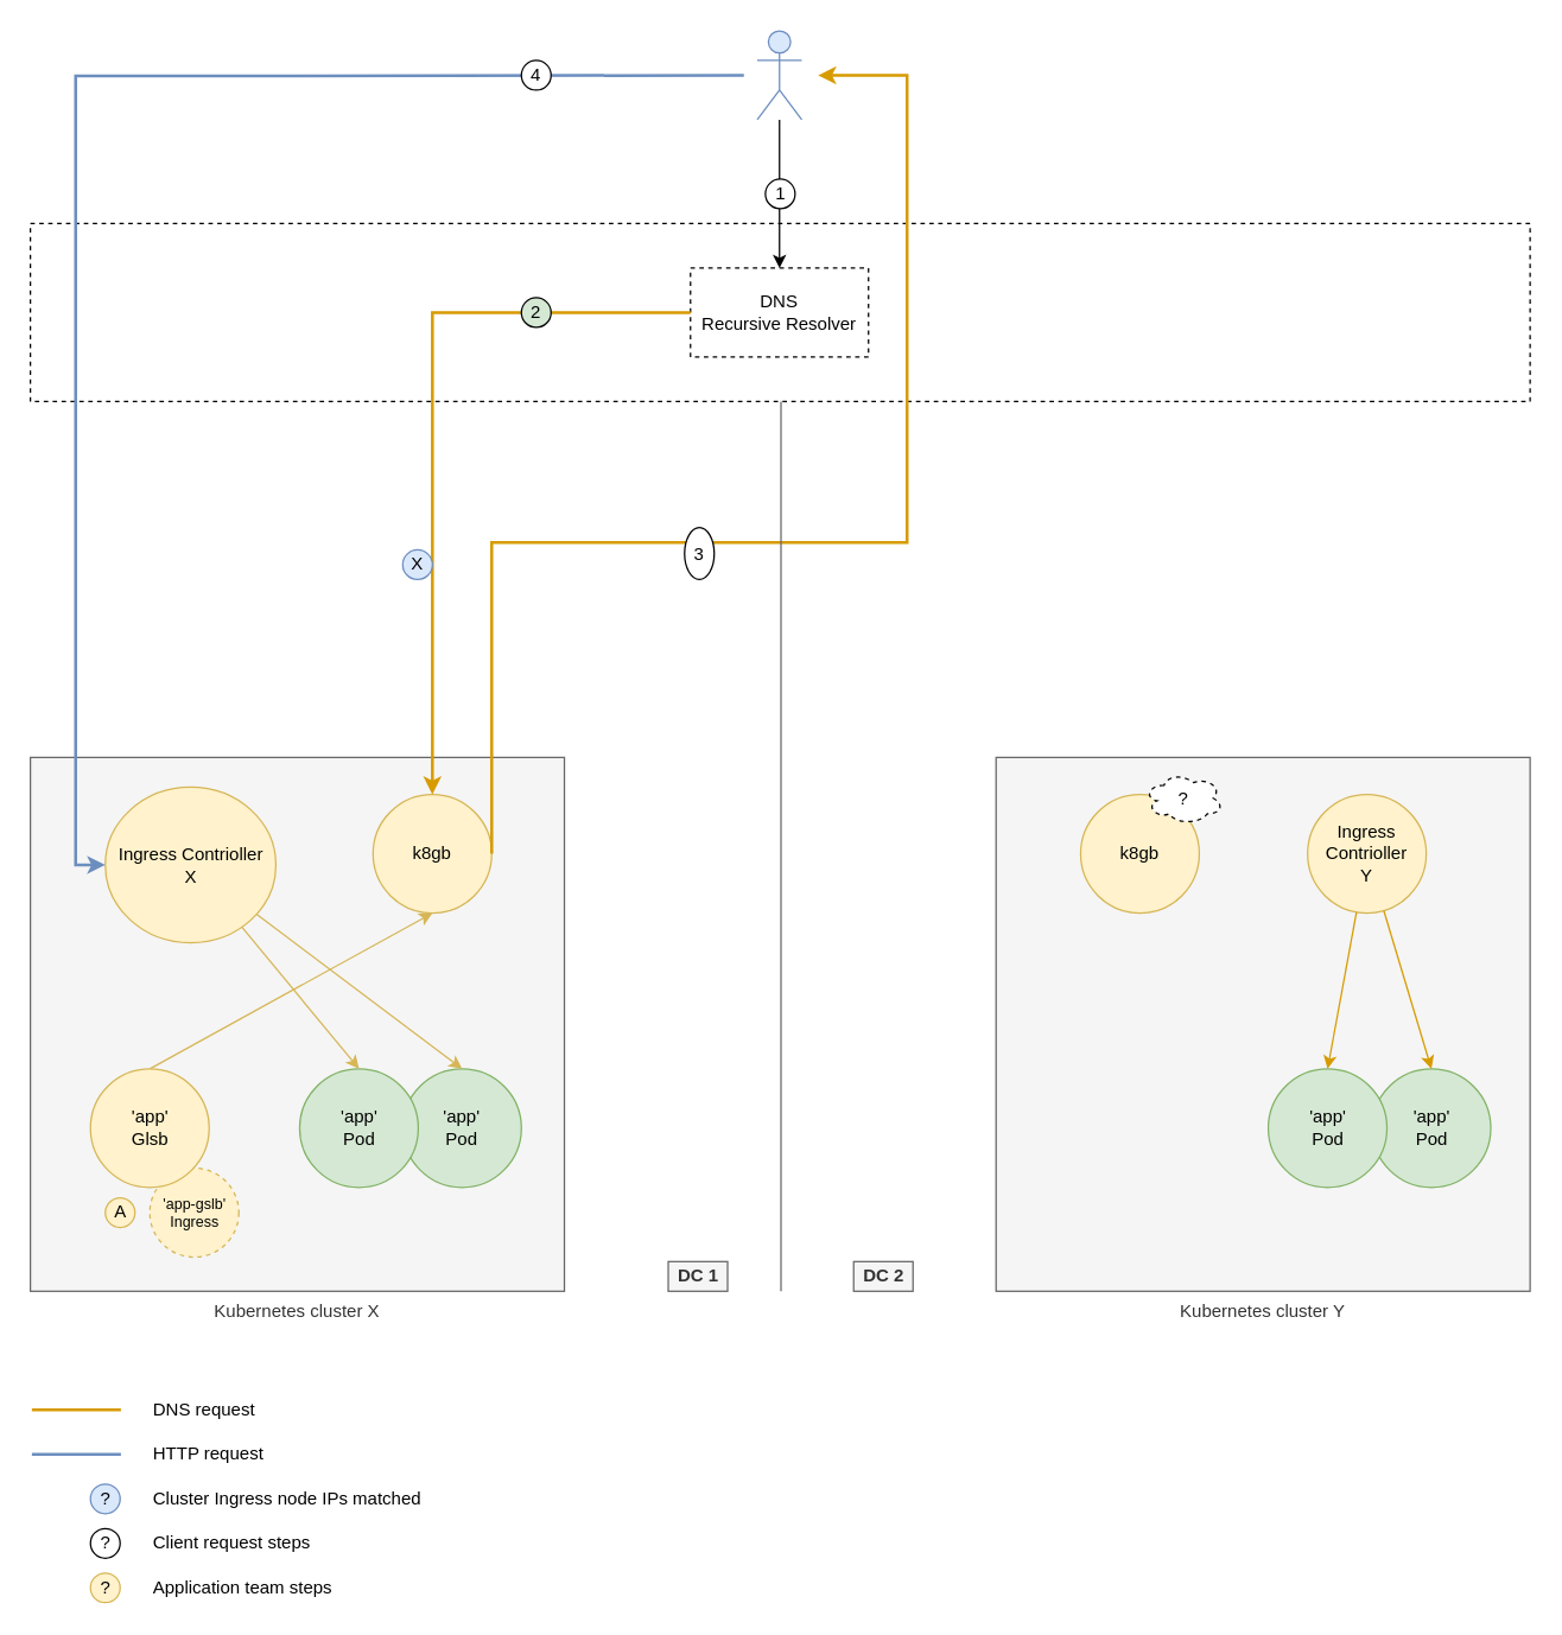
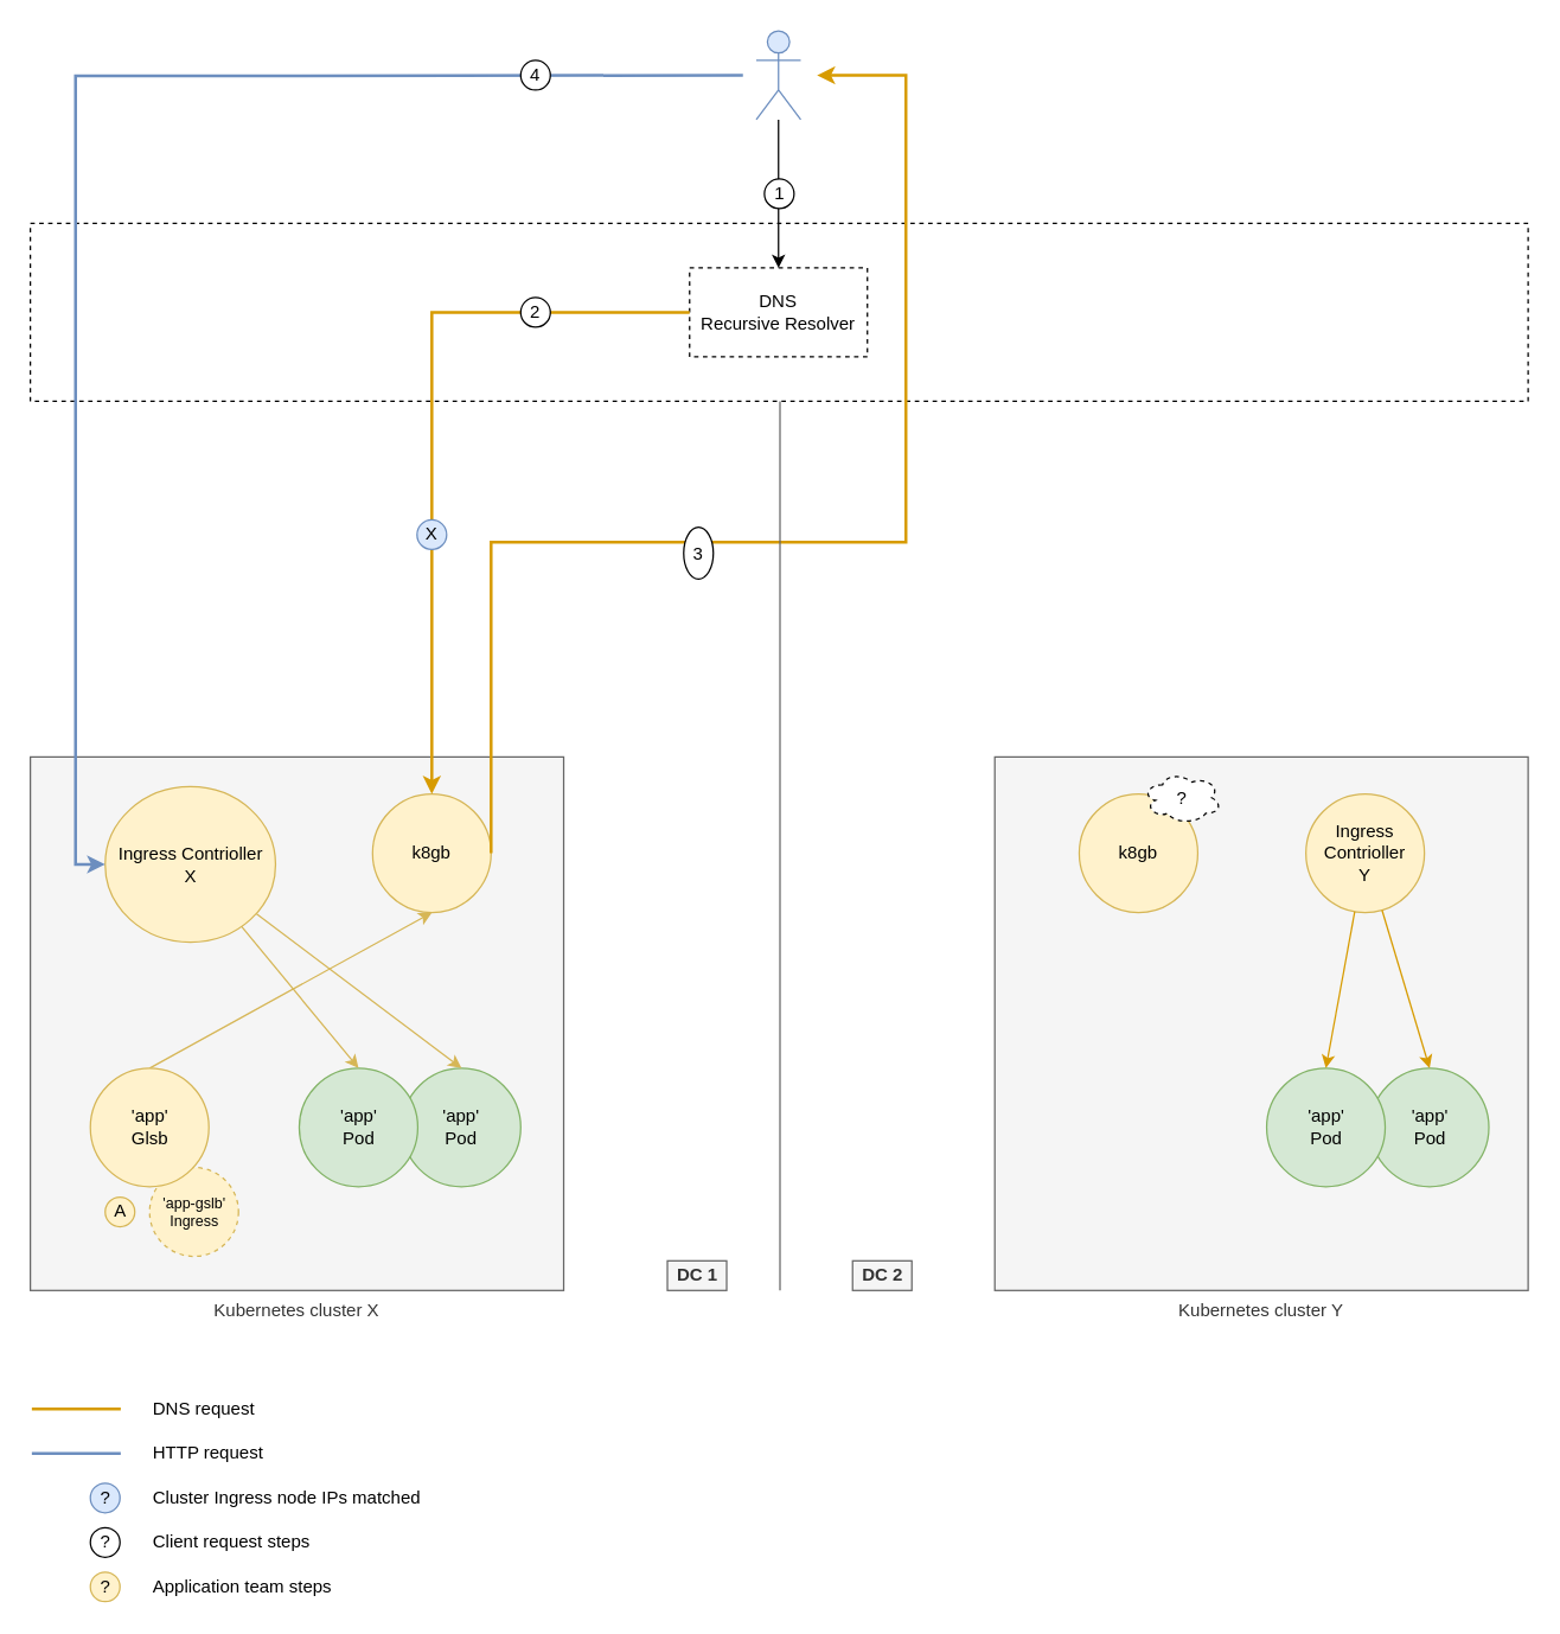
- <mxCell id="50" value="2" style="ellipse;whiteSpace=wrap;html=1;aspect=fixed;fillColor=#d5e8d4;" parent="1" vertex="1"><mxGeometry x="351" y="200" width="20" height="20" as="geometry" /></mxCell>
+ <mxCell id="50" value="2" style="ellipse;whiteSpace=wrap;html=1;aspect=fixed;fillColor=#FFFFFF;" parent="1" vertex="1"><mxGeometry x="351" y="200" width="20" height="20" as="geometry" /></mxCell>
- <mxCell id="51" value="X" style="ellipse;whiteSpace=wrap;html=1;aspect=fixed;fillColor=#dae8fc;strokeColor=#6c8ebf;" parent="1" vertex="1"><mxGeometry x="271" y="370" width="20" height="20" as="geometry" /></mxCell>
+ <mxCell id="51" value="X" style="ellipse;whiteSpace=wrap;html=1;aspect=fixed;fillColor=#dae8fc;strokeColor=#6c8ebf;" parent="1" vertex="1"><mxGeometry x="281" y="350" width="20" height="20" as="geometry" /></mxCell>
